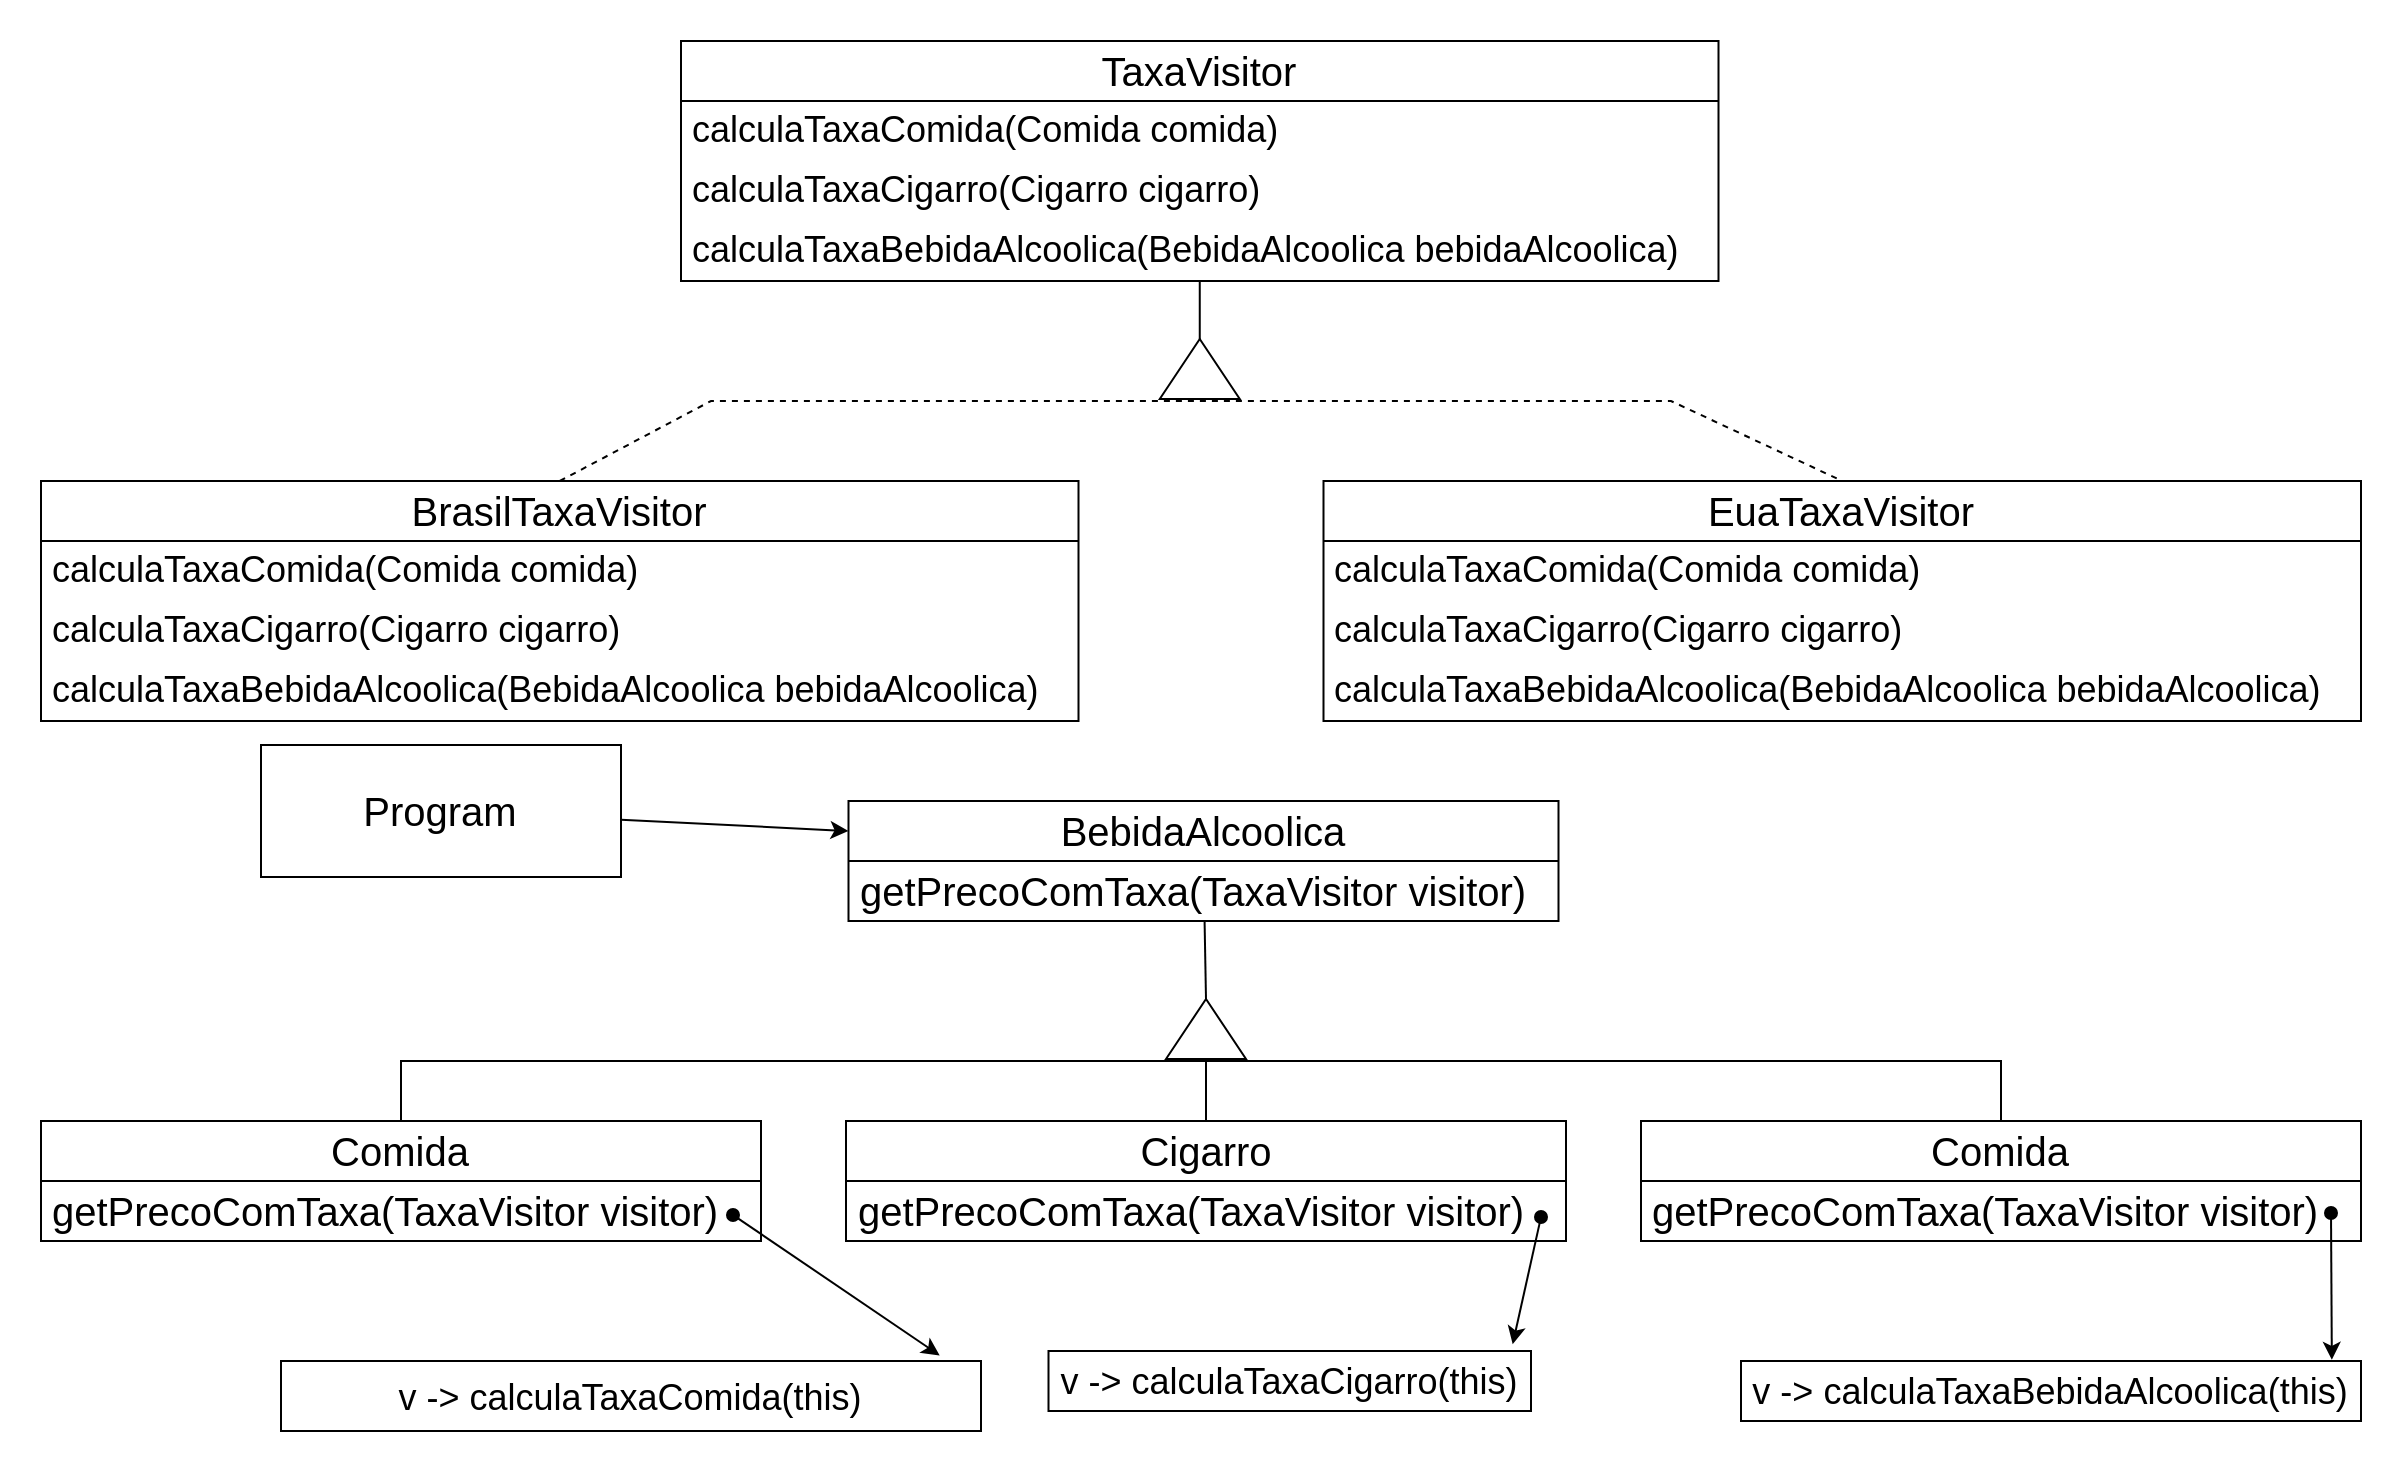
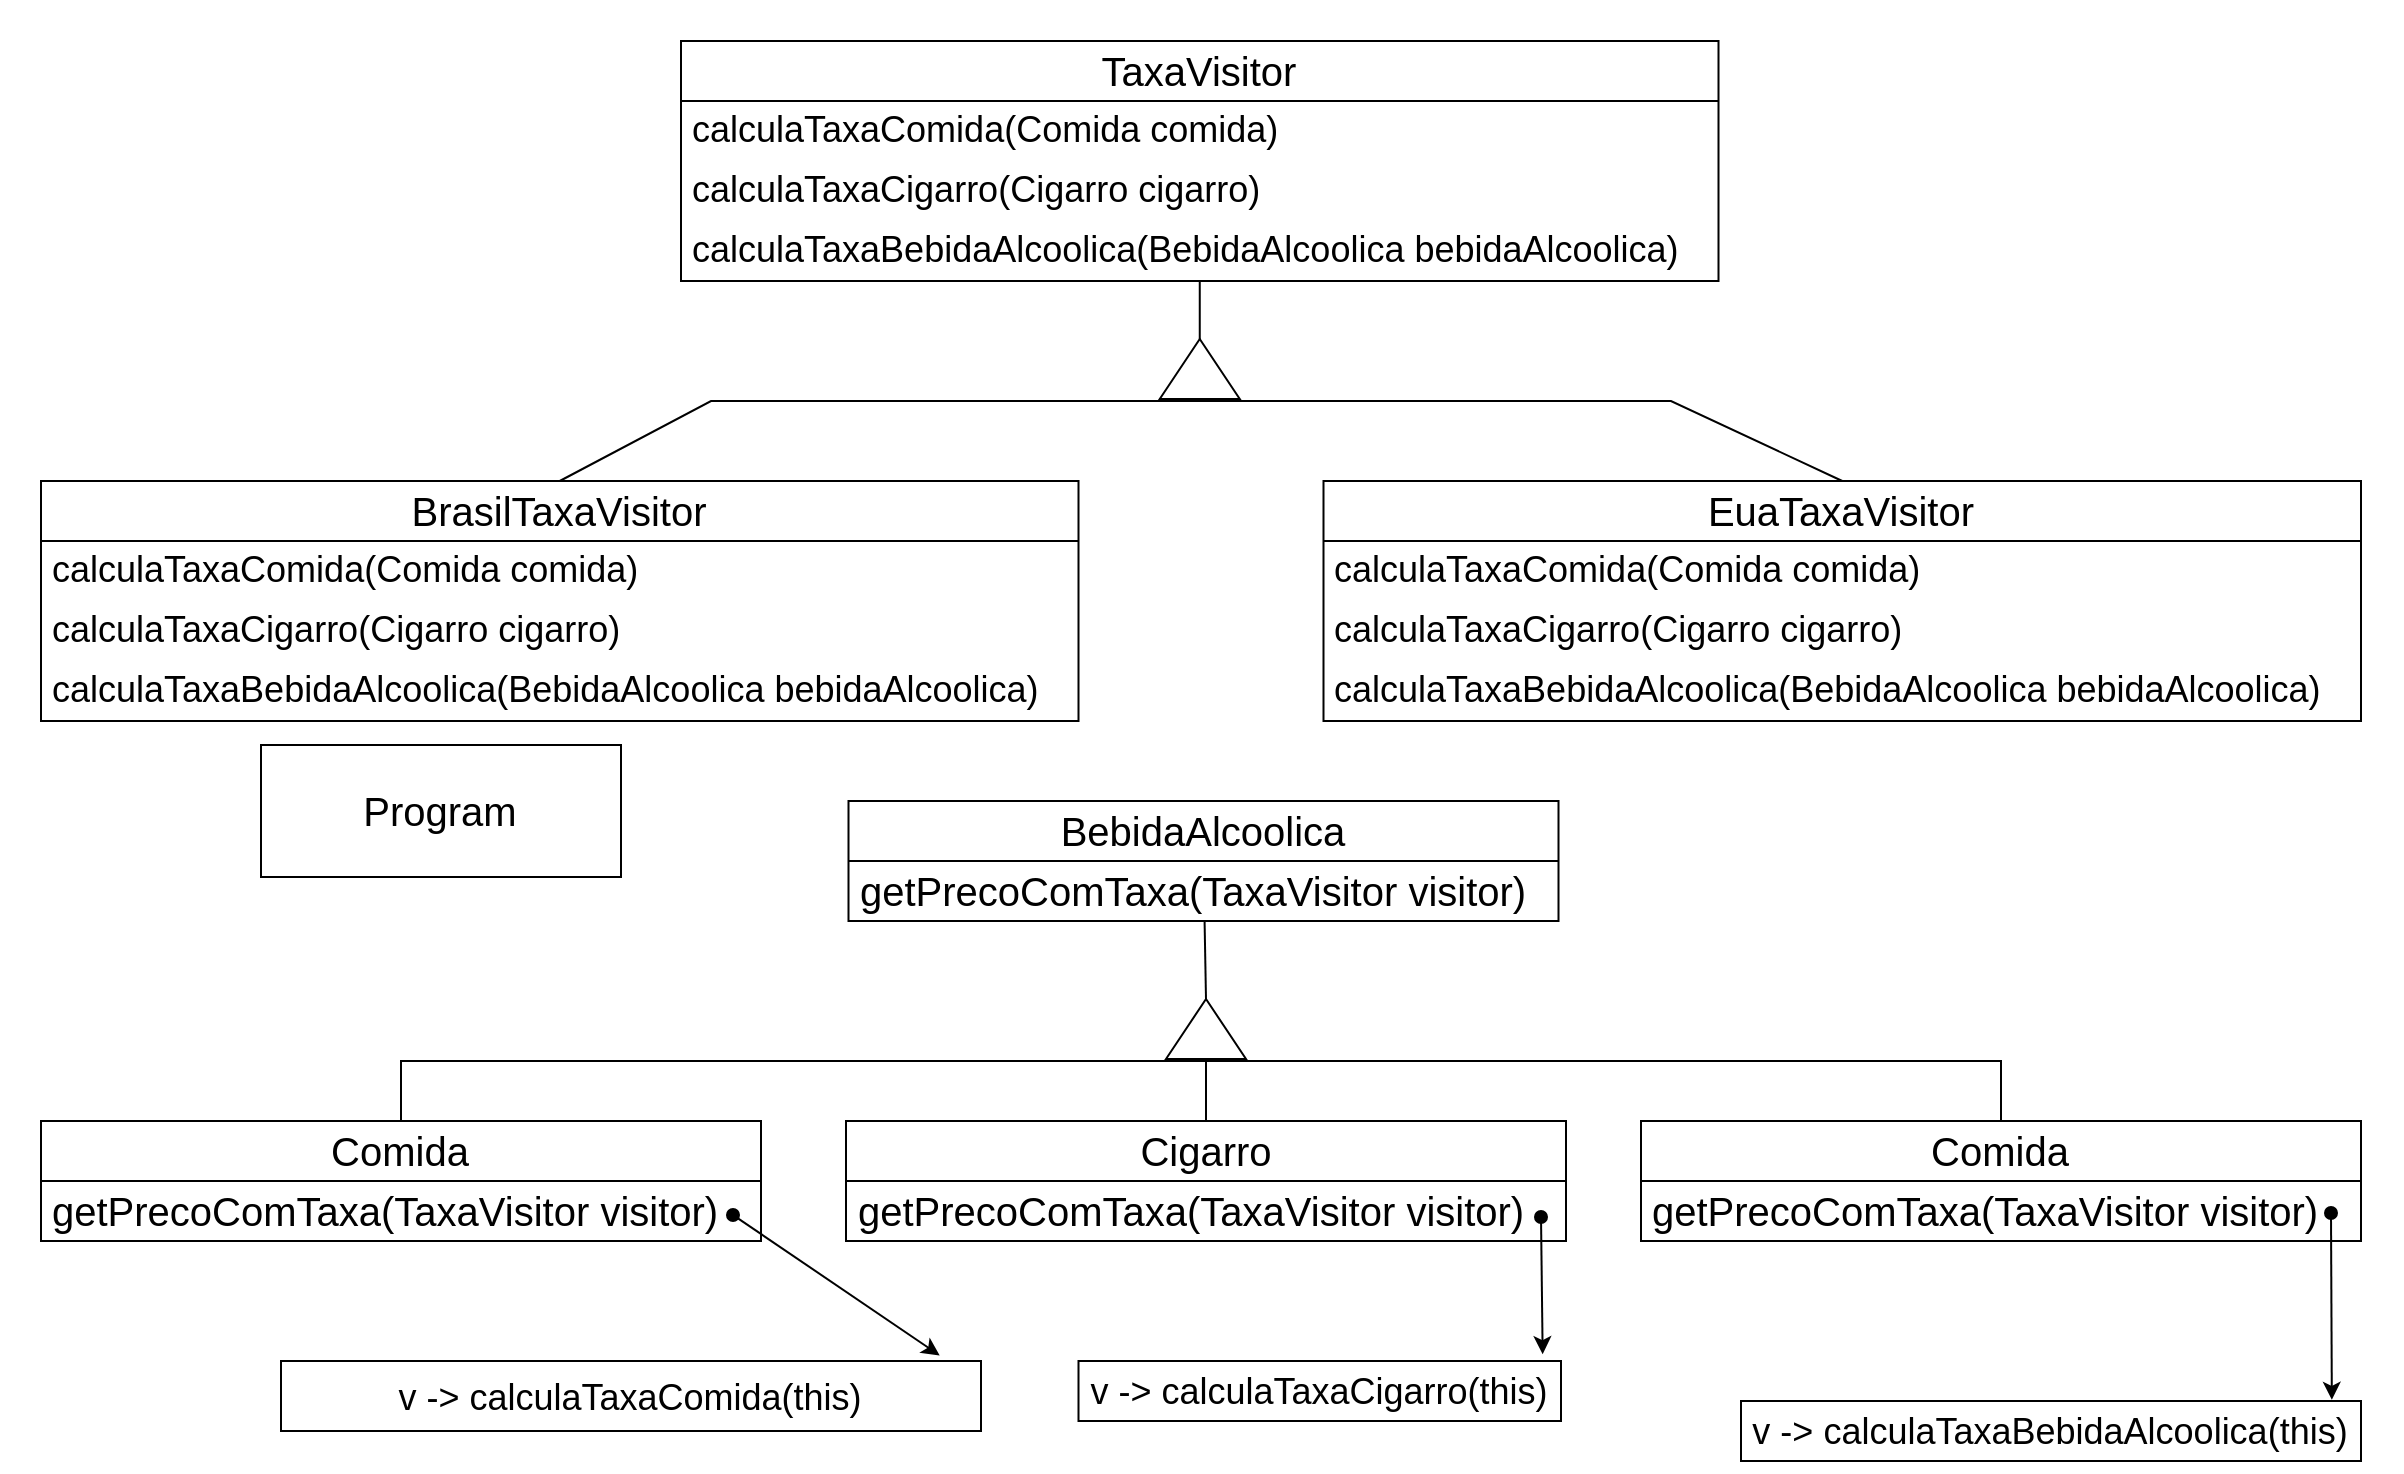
- <mxCell id="7" value="" style="endArrow=none;html=1;fontSize=20;entryX=0.5;entryY=0;entryDx=0;entryDy=0;rounded=0;exitX=0.5;exitY=0;exitDx=0;exitDy=0;dashed=1;" edge="1" parent="1" target="33" source="29"><mxGeometry width="50" height="50" relative="1" as="geometry"><mxPoint x="355" y="240" as="sourcePoint" /><mxPoint x="834.78" y="239.82" as="targetPoint" /><Array as="points"><mxPoint x="355" y="200" /><mxPoint x="835" y="200" /></Array></mxGeometry></mxCell>
+ <mxCell id="7" value="" style="endArrow=none;html=1;fontSize=20;entryX=0.5;entryY=0;entryDx=0;entryDy=0;rounded=0;exitX=0.5;exitY=0;exitDx=0;exitDy=0;" edge="1" parent="1" target="33" source="29"><mxGeometry width="50" height="50" relative="1" as="geometry"><mxPoint x="355" y="240" as="sourcePoint" /><mxPoint x="834.78" y="239.82" as="targetPoint" /><Array as="points"><mxPoint x="355" y="200" /><mxPoint x="835" y="200" /></Array></mxGeometry></mxCell>
- <mxCell id="19" style="edgeStyle=none;rounded=0;html=1;entryX=0;entryY=0.25;entryDx=0;entryDy=0;fontSize=20;endArrow=classic;endFill=1;" edge="1" parent="1" source="20" target="10"><mxGeometry relative="1" as="geometry" /></mxCell>
- <mxCell id="22" value="&lt;span style=&quot;font-size: 18px; text-align: left;&quot;&gt;v -&amp;gt;&amp;nbsp;&lt;/span&gt;&lt;span style=&quot;font-size: 18px; text-align: left;&quot;&gt;calculaTaxaCigarro&lt;/span&gt;&lt;span style=&quot;font-size: 18px; text-align: left;&quot;&gt;(this)&lt;/span&gt;" style="rounded=0;whiteSpace=wrap;html=1;fontSize=20;" vertex="1" parent="1"><mxGeometry x="523.75" y="675" width="241.25" height="30" as="geometry" /></mxCell>
+ <mxCell id="22" value="&lt;span style=&quot;font-size: 18px; text-align: left;&quot;&gt;v -&amp;gt;&amp;nbsp;&lt;/span&gt;&lt;span style=&quot;font-size: 18px; text-align: left;&quot;&gt;calculaTaxaCigarro&lt;/span&gt;&lt;span style=&quot;font-size: 18px; text-align: left;&quot;&gt;(this)&lt;/span&gt;" style="rounded=0;whiteSpace=wrap;html=1;fontSize=20;" vertex="1" parent="1"><mxGeometry x="538.75" y="680" width="241.25" height="30" as="geometry" /></mxCell>
- <mxCell id="27" value="&lt;span style=&quot;font-size: 18px; text-align: left;&quot;&gt;v -&amp;gt;&amp;nbsp;&lt;/span&gt;&lt;span style=&quot;font-size: 18px; text-align: left;&quot;&gt;calculaTaxaBebidaAlcoolica&lt;/span&gt;&lt;span style=&quot;font-size: 18px; text-align: left;&quot;&gt;(this)&lt;/span&gt;" style="rounded=0;whiteSpace=wrap;html=1;fontSize=20;" vertex="1" parent="1"><mxGeometry x="870" y="680" width="310" height="30" as="geometry" /></mxCell>
+ <mxCell id="27" value="&lt;span style=&quot;font-size: 18px; text-align: left;&quot;&gt;v -&amp;gt;&amp;nbsp;&lt;/span&gt;&lt;span style=&quot;font-size: 18px; text-align: left;&quot;&gt;calculaTaxaBebidaAlcoolica&lt;/span&gt;&lt;span style=&quot;font-size: 18px; text-align: left;&quot;&gt;(this)&lt;/span&gt;" style="rounded=0;whiteSpace=wrap;html=1;fontSize=20;" vertex="1" parent="1"><mxGeometry x="870" y="700" width="310" height="30" as="geometry" /></mxCell>
